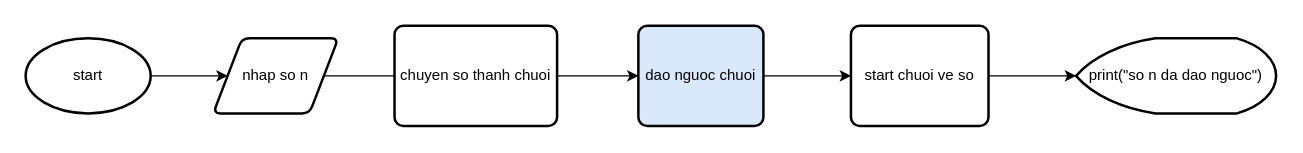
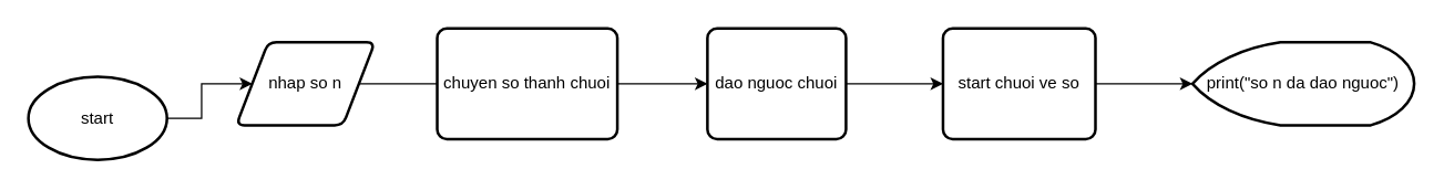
- <mxCell id="3" value="start" style="strokeWidth=2;html=1;shape=mxgraph.flowchart.start_1;whiteSpace=wrap;" vertex="1" parent="1"><mxGeometry y="30" width="100" height="60" as="geometry" x="20" /></mxCell>
+ <mxCell id="3" value="start" style="strokeWidth=2;html=1;shape=mxgraph.flowchart.start_1;whiteSpace=wrap;" vertex="1" parent="1"><mxGeometry x="20" y="55" width="100" height="60" as="geometry" /></mxCell>
- <mxCell id="9" value="dao nguoc chuoi" style="rounded=1;whiteSpace=wrap;html=1;absoluteArcSize=1;arcSize=14;strokeWidth=2;fillColor=#dae8fc;" vertex="1" parent="1"><mxGeometry x="510" y="20" width="100" height="80" as="geometry" /></mxCell>
+ <mxCell id="9" value="dao nguoc chuoi" style="rounded=1;whiteSpace=wrap;html=1;absoluteArcSize=1;arcSize=14;strokeWidth=2;" vertex="1" parent="1"><mxGeometry x="510" y="20" width="100" height="80" as="geometry" /></mxCell>
